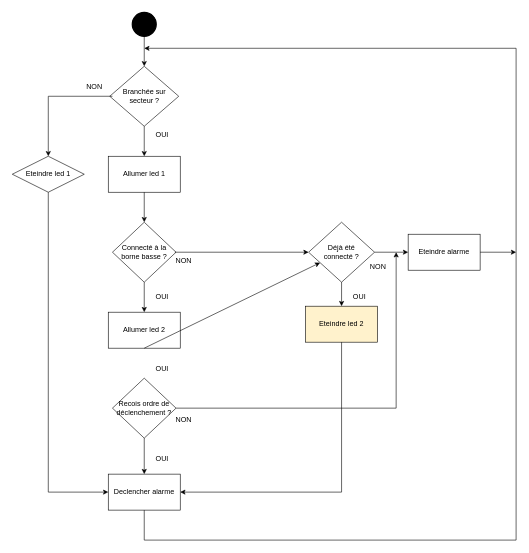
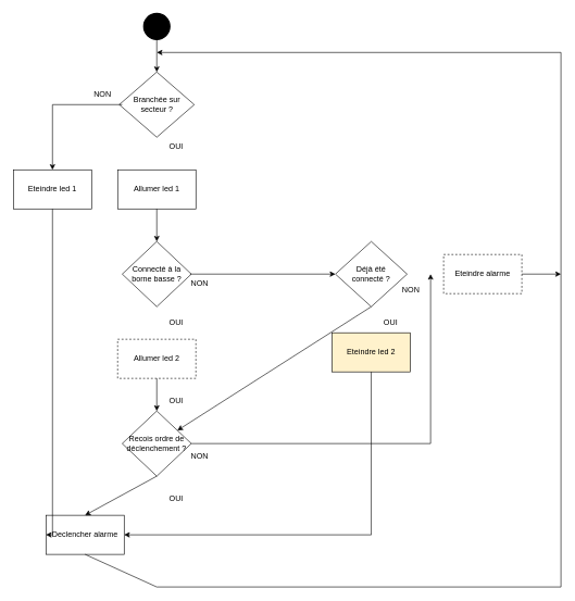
- <mxCell id="5" value="" style="endArrow=classic;html=1;rounded=0;entryX=0.5;entryY=0;entryDx=0;entryDy=0;exitX=0.5;exitY=1;exitDx=0;exitDy=0;" parent="1" source="27" target="2" edge="1"><mxGeometry width="50" height="50" relative="1" as="geometry"><mxPoint x="240" y="220" as="sourcePoint" /><mxPoint x="436" y="160" as="targetPoint" /></mxGeometry></mxCell>
- <mxCell id="34" value="Eteindre led 1" style="rhombus;whiteSpace=wrap;html=1;" parent="1" vertex="1"><mxGeometry x="20" y="260" width="120" height="60" as="geometry" /></mxCell>
+ <mxCell id="34" value="Eteindre led 1" style="rounded=0;whiteSpace=wrap;html=1;" parent="1" vertex="1"><mxGeometry x="20" y="260" width="120" height="60" as="geometry" /></mxCell>
- <mxCell id="23" value="" style="endArrow=classic;html=1;rounded=0;exitX=1;exitY=0.5;exitDx=0;exitDy=0;entryX=0;entryY=0.5;entryDx=0;entryDy=0;" parent="1" source="22" target="15" edge="1"><mxGeometry width="50" height="50" relative="1" as="geometry"><mxPoint x="660" y="520" as="sourcePoint" /><mxPoint x="710" y="470" as="targetPoint" /></mxGeometry></mxCell>
- <mxCell id="15" value="Eteindre alarme" style="rounded=0;whiteSpace=wrap;html=1;" parent="1" vertex="1"><mxGeometry x="680" y="390" width="120" height="60" as="geometry" /></mxCell>
+ <mxCell id="15" value="Eteindre alarme" style="rounded=0;whiteSpace=wrap;html=1;dashed=1;" parent="1" vertex="1"><mxGeometry x="680" y="390" width="120" height="60" as="geometry" /></mxCell>
- <mxCell id="32" value="" style="endArrow=classic;html=1;rounded=0;exitX=0.5;exitY=1;exitDx=0;exitDy=0;entryX=0.5;entryY=0;entryDx=0;entryDy=0;" parent="1" source="22" target="20" edge="1"><mxGeometry width="50" height="50" relative="1" as="geometry"><mxPoint x="490" y="530" as="sourcePoint" /><mxPoint x="470" y="490" as="targetPoint" /></mxGeometry></mxCell>
+ <mxCell id="32" value="" style="endArrow=classic;html=1;rounded=0;exitX=0.5;exitY=1;exitDx=0;exitDy=0;" parent="1" source="22" target="7" edge="1"><mxGeometry width="50" height="50" relative="1" as="geometry"><mxPoint x="490" y="530" as="sourcePoint" /><mxPoint x="470" y="490" as="targetPoint" /></mxGeometry></mxCell>
- <mxCell id="8" value="" style="endArrow=classic;html=1;rounded=0;exitX=0.5;exitY=1;exitDx=0;exitDy=0;entryX=0.5;entryY=0;entryDx=0;entryDy=0;" parent="1" source="3" target="11" edge="1"><mxGeometry width="50" height="50" relative="1" as="geometry"><mxPoint x="386" y="430" as="sourcePoint" /><mxPoint x="146" y="480" as="targetPoint" /></mxGeometry></mxCell>
- <mxCell id="11" value="Allumer led 2" style="rounded=0;whiteSpace=wrap;html=1;" parent="1" vertex="1"><mxGeometry x="180" y="520" width="120" height="60" as="geometry" /></mxCell>
+ <mxCell id="11" value="Allumer led 2" style="rounded=0;whiteSpace=wrap;html=1;dashed=1;" parent="1" vertex="1"><mxGeometry x="180" y="520" width="120" height="60" as="geometry" /></mxCell>
- <mxCell id="12" value="" style="endArrow=classic;html=1;rounded=0;exitX=0.5;exitY=1;exitDx=0;exitDy=0;" parent="1" source="11" target="22" edge="1"><mxGeometry width="50" height="50" relative="1" as="geometry"><mxPoint x="386" y="530" as="sourcePoint" /><mxPoint x="436" y="480" as="targetPoint" /></mxGeometry></mxCell>
+ <mxCell id="12" value="" style="endArrow=classic;html=1;rounded=0;exitX=0.5;exitY=1;exitDx=0;exitDy=0;entryX=0.5;entryY=0;entryDx=0;entryDy=0;" parent="1" source="11" target="7" edge="1"><mxGeometry width="50" height="50" relative="1" as="geometry"><mxPoint x="386" y="530" as="sourcePoint" /><mxPoint x="436" y="480" as="targetPoint" /></mxGeometry></mxCell>
- <mxCell id="16" value="Declencher alarme" style="rounded=0;whiteSpace=wrap;html=1;" parent="1" vertex="1"><mxGeometry x="180" y="790" width="120" height="60" as="geometry" /></mxCell>
+ <mxCell id="16" value="Declencher alarme" style="rounded=0;whiteSpace=wrap;html=1;" parent="1" vertex="1"><mxGeometry x="70" y="790" width="120" height="60" as="geometry" /></mxCell>
